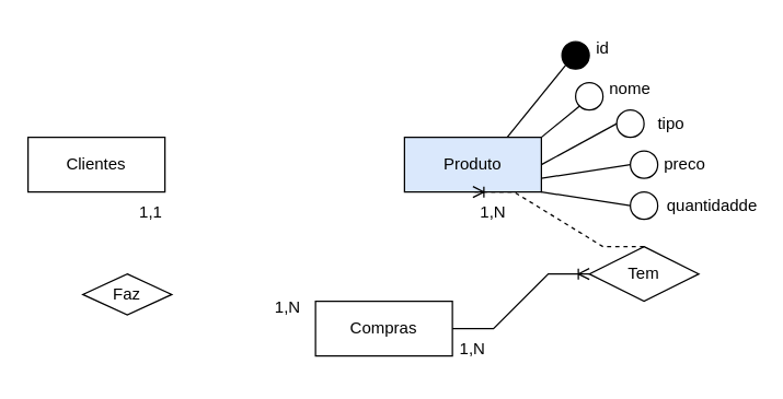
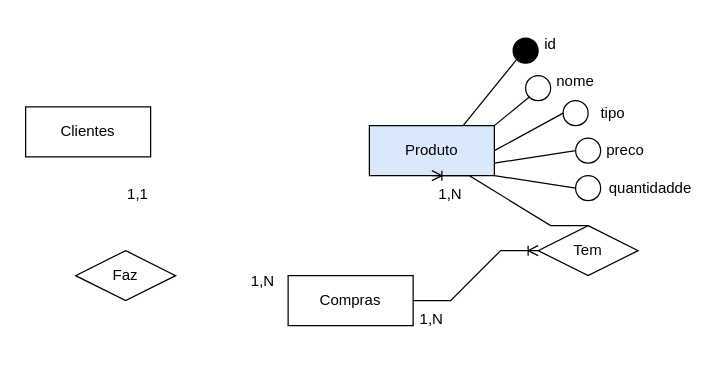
- <mxCell id="2" value="Clientes" style="whiteSpace=wrap;html=1;align=center;" vertex="1" parent="1"><mxGeometry x="20" y="100" width="100" height="40" as="geometry" /></mxCell>
+ <mxCell id="2" value="Clientes" style="whiteSpace=wrap;html=1;align=center;" vertex="1" parent="1"><mxGeometry x="20" y="85" width="100" height="40" as="geometry" /></mxCell>
- <mxCell id="23" value="" style="edgeStyle=entityRelationEdgeStyle;fontSize=12;html=1;endArrow=ERoneToMany;rounded=0;exitX=0.5;exitY=0;exitDx=0;exitDy=0;entryX=0.5;entryY=1;entryDx=0;entryDy=0;dashed=1;" edge="1" parent="1" source="21" target="3"><mxGeometry width="100" height="100" relative="1" as="geometry"><mxPoint x="340" y="250" as="sourcePoint" /><mxPoint x="400" y="230" as="targetPoint" /></mxGeometry></mxCell>
+ <mxCell id="23" value="" style="edgeStyle=entityRelationEdgeStyle;fontSize=12;html=1;endArrow=ERoneToMany;rounded=0;exitX=0.5;exitY=0;exitDx=0;exitDy=0;entryX=0.5;entryY=1;entryDx=0;entryDy=0;" edge="1" parent="1" source="21" target="3"><mxGeometry width="100" height="100" relative="1" as="geometry"><mxPoint x="340" y="250" as="sourcePoint" /><mxPoint x="400" y="230" as="targetPoint" /></mxGeometry></mxCell>
- <mxCell id="20" value="Faz" style="shape=rhombus;perimeter=rhombusPerimeter;whiteSpace=wrap;html=1;align=center;" vertex="1" parent="1"><mxGeometry x="60" y="200" width="65" height="30" as="geometry" /></mxCell>
+ <mxCell id="20" value="Faz" style="shape=rhombus;perimeter=rhombusPerimeter;whiteSpace=wrap;html=1;align=center;" vertex="1" parent="1"><mxGeometry x="60" y="200" width="80" height="40" as="geometry" /></mxCell>
